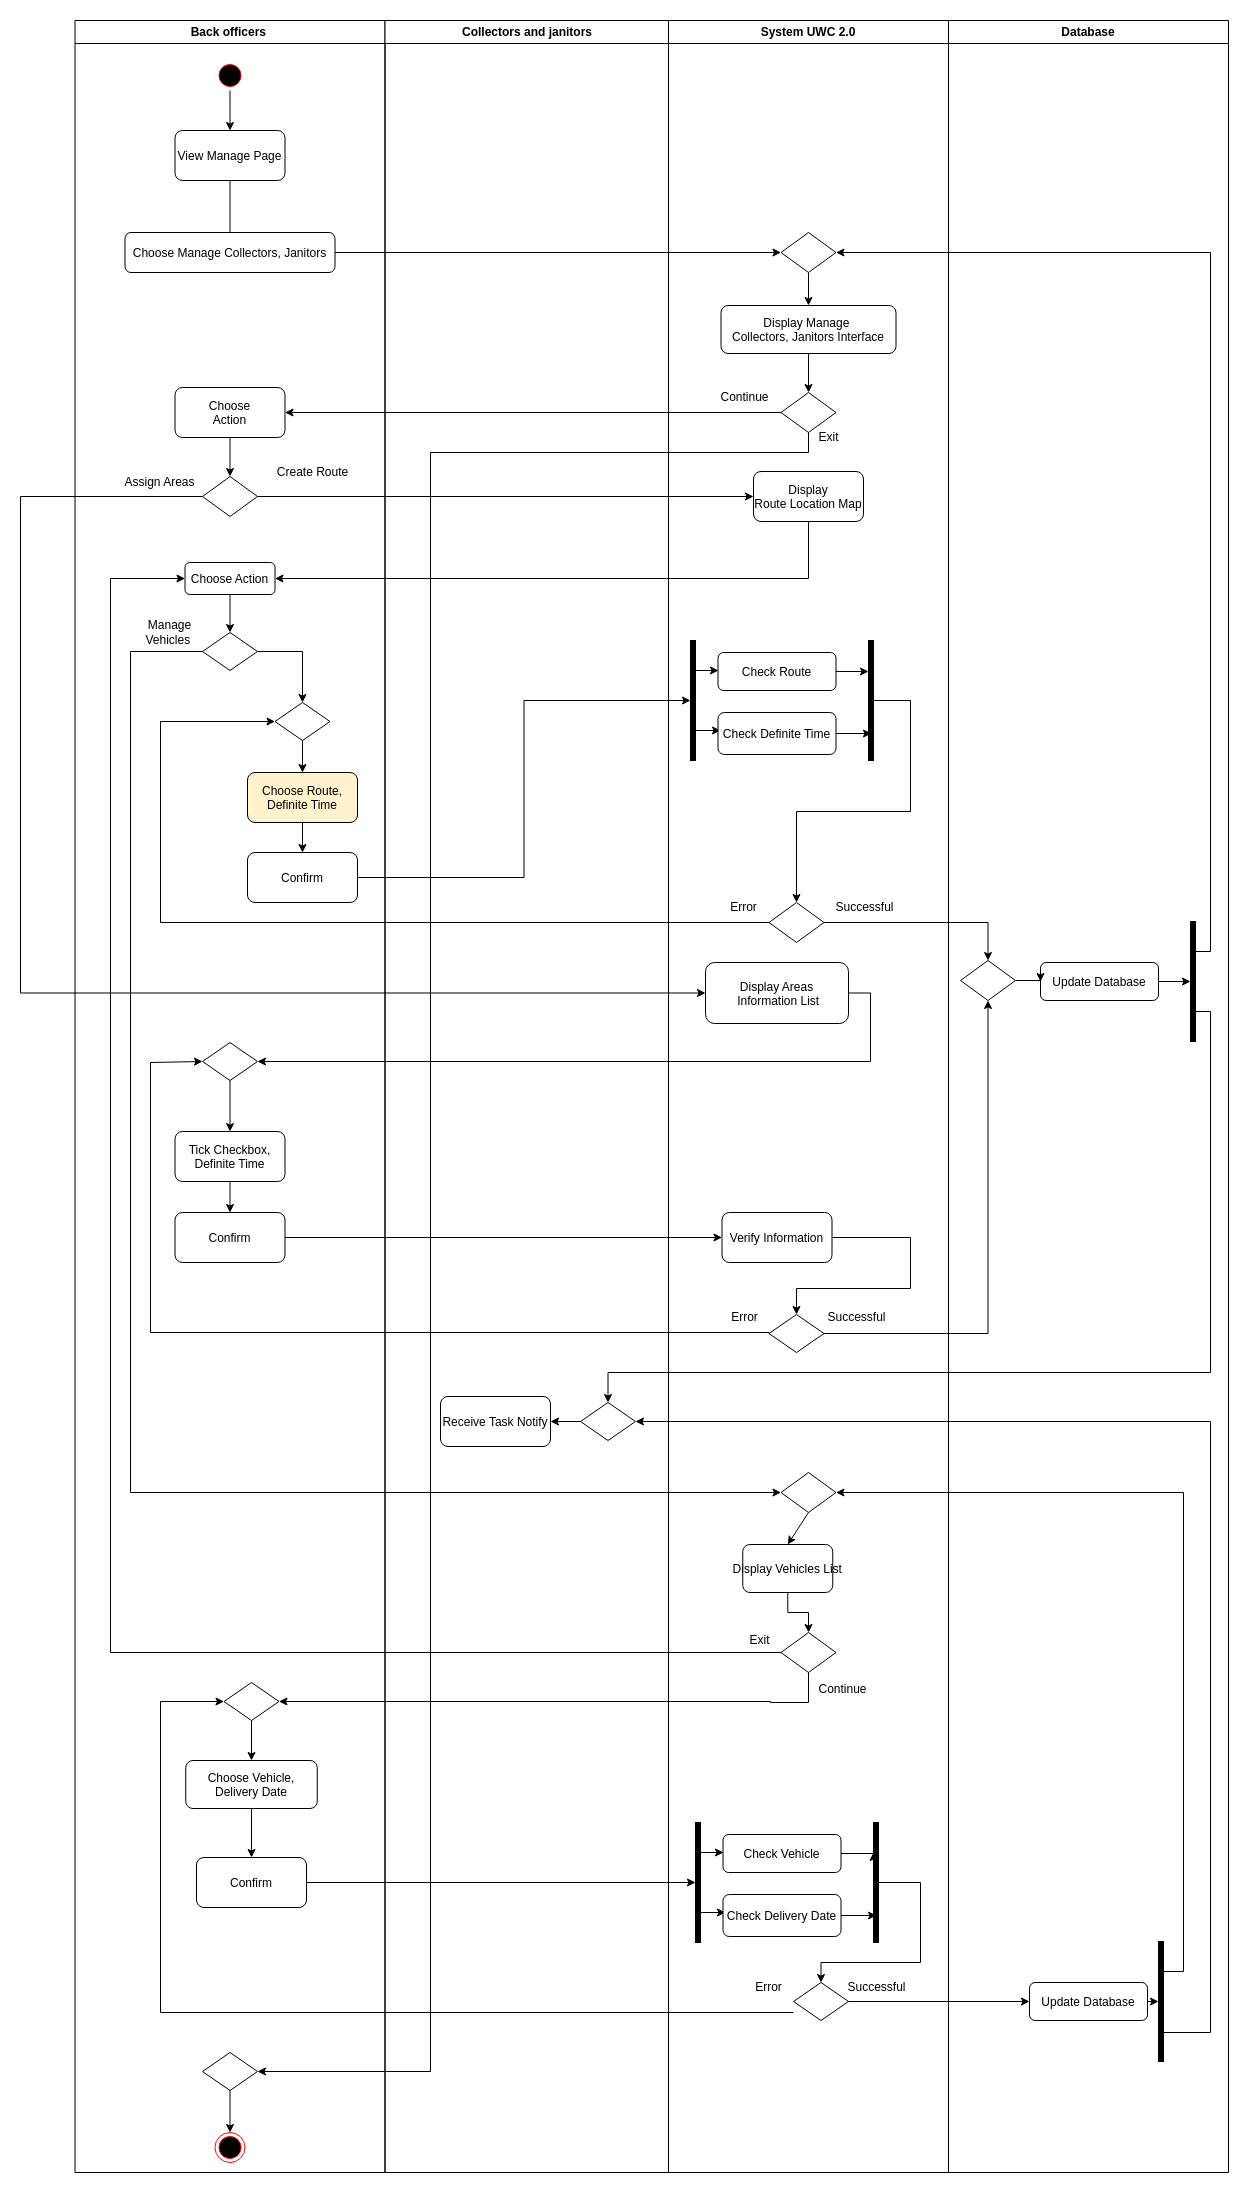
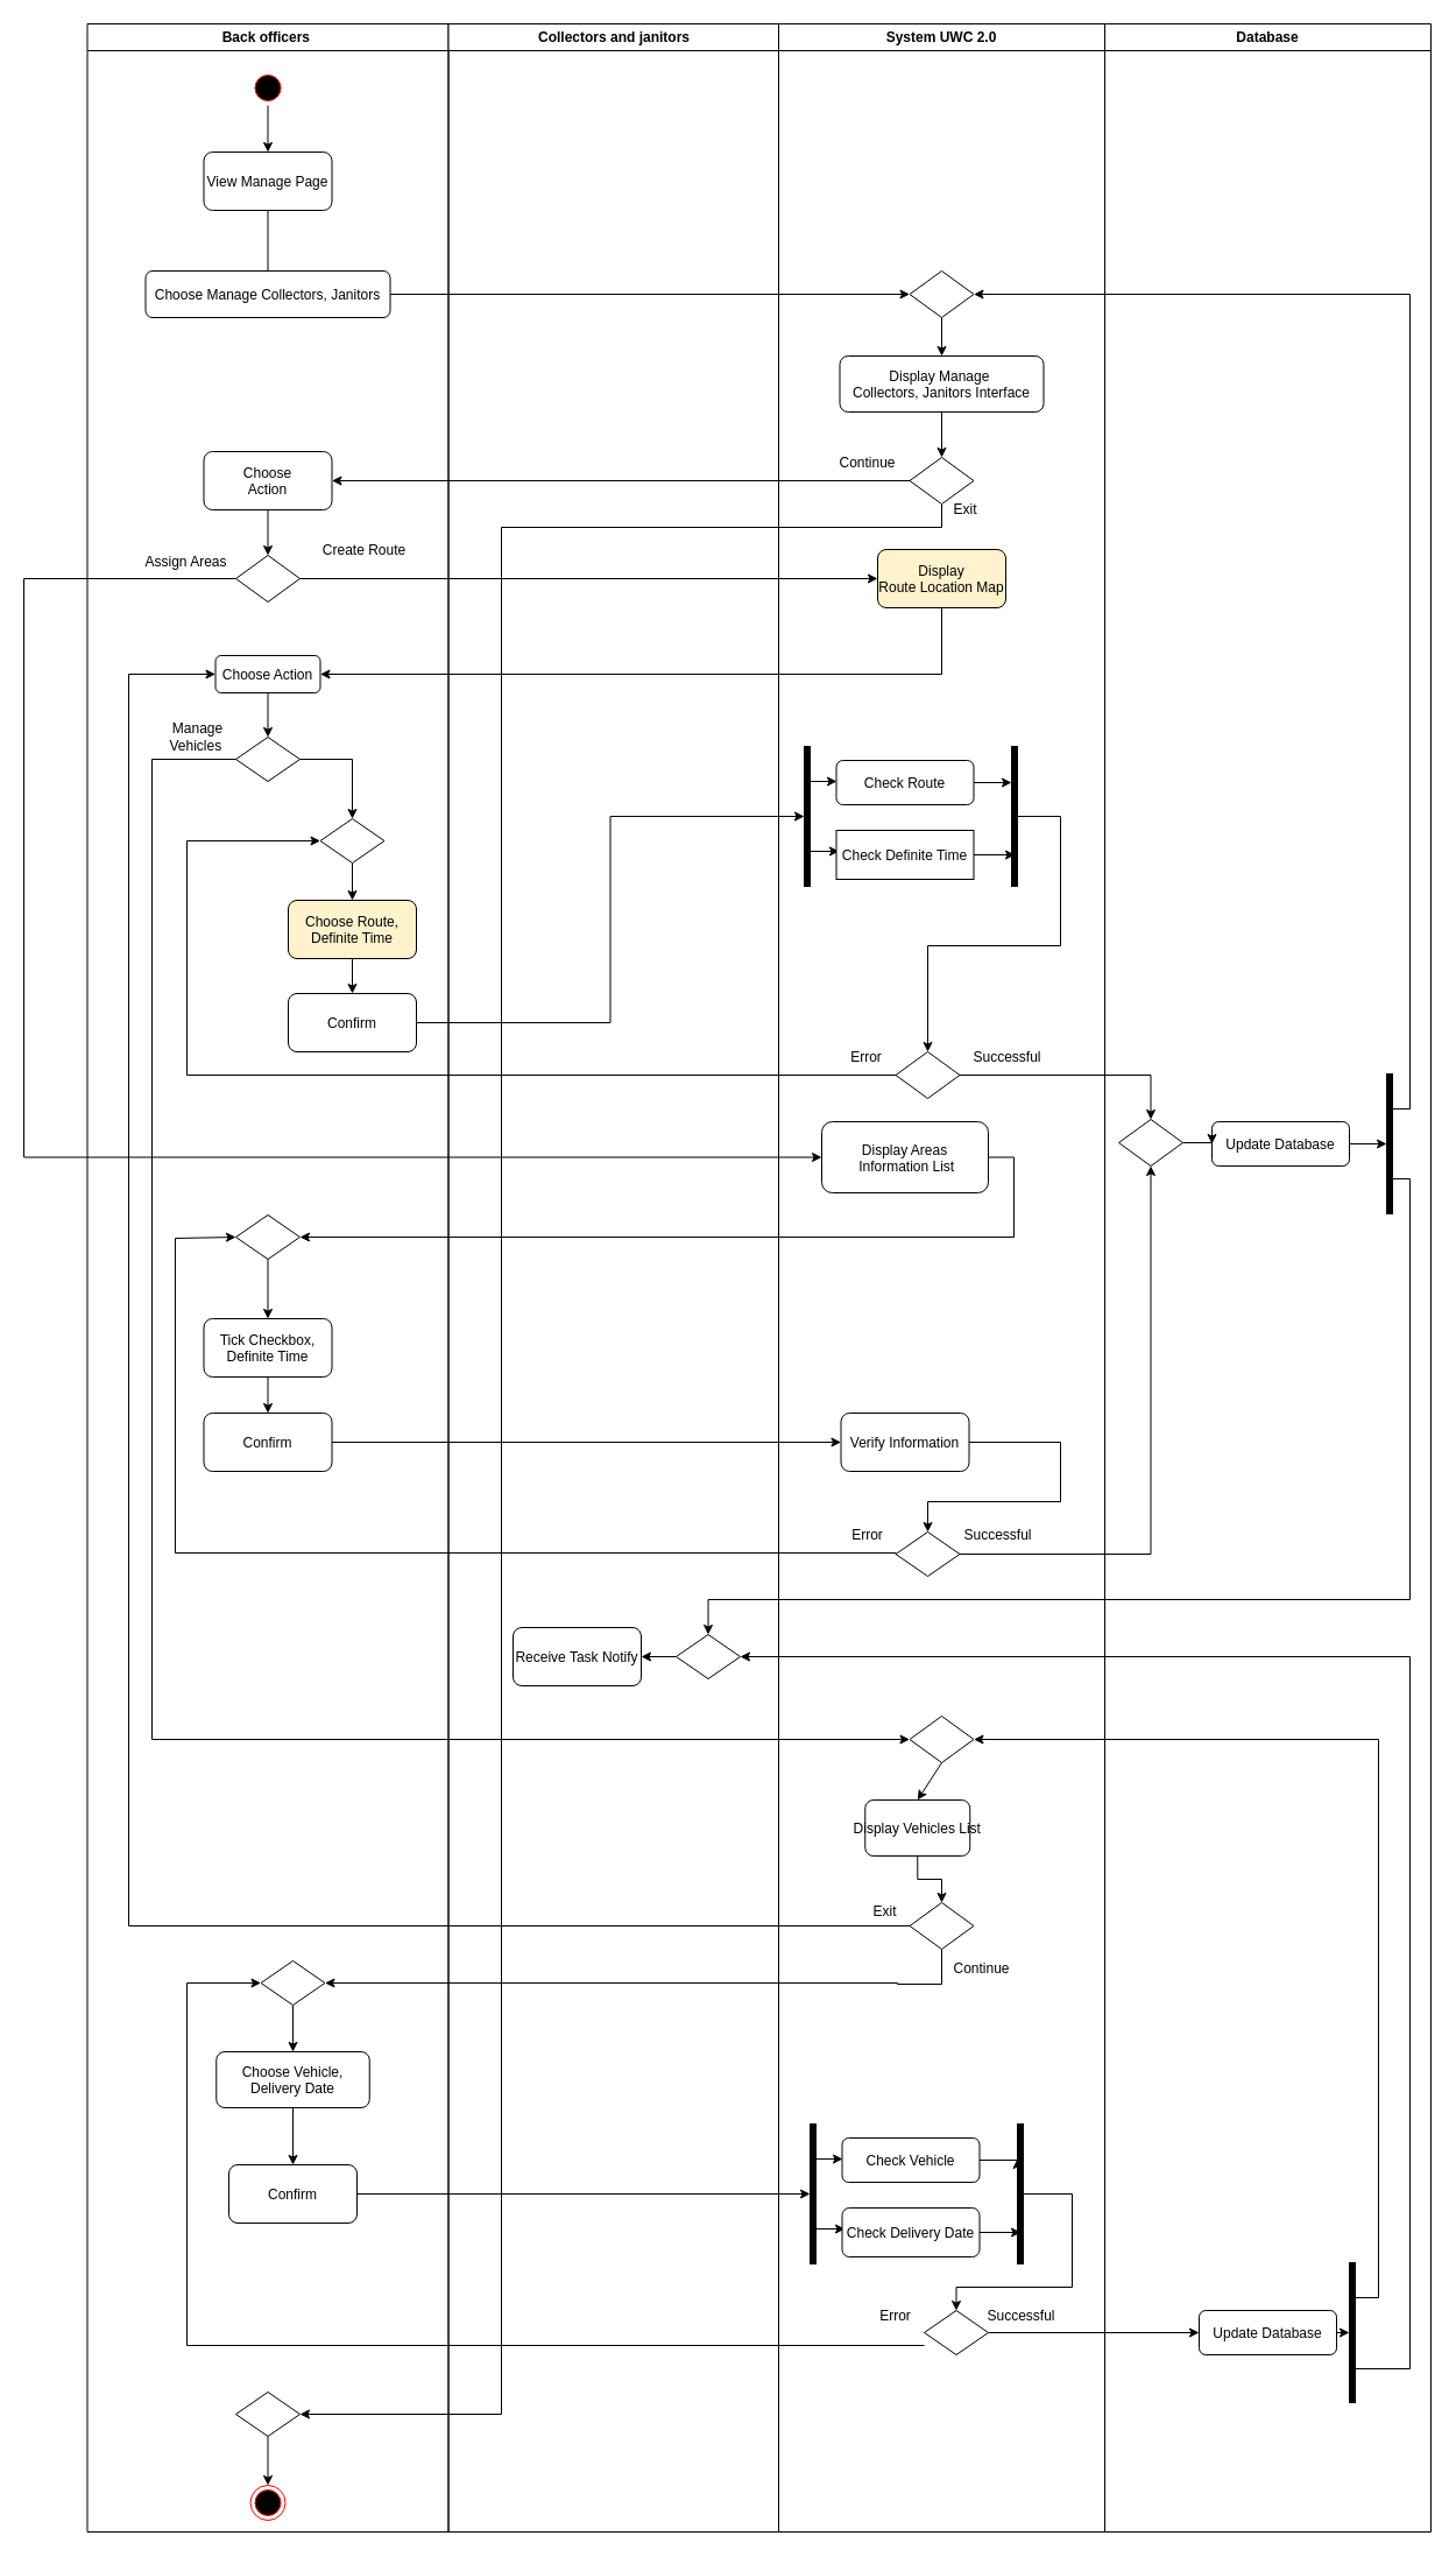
- <mxCell id="45" value="Display &#10;Route Location Map" style="rounded=1;" parent="40" vertex="1"><mxGeometry x="85" y="451" width="110" height="50" as="geometry" /></mxCell>
+ <mxCell id="45" value="Display &#10;Route Location Map" style="rounded=1;fillColor=#fff2cc;" parent="40" vertex="1"><mxGeometry x="85" y="451" width="110" height="50" as="geometry" /></mxCell>
- <mxCell id="56" value="Check Definite Time" style="rounded=1;" parent="40" vertex="1"><mxGeometry x="49.5" y="692" width="118" height="42" as="geometry" /></mxCell>
+ <mxCell id="56" value="Check Definite Time" style="rounded=0;" parent="40" vertex="1"><mxGeometry x="49.5" y="692" width="118" height="42" as="geometry" /></mxCell>
